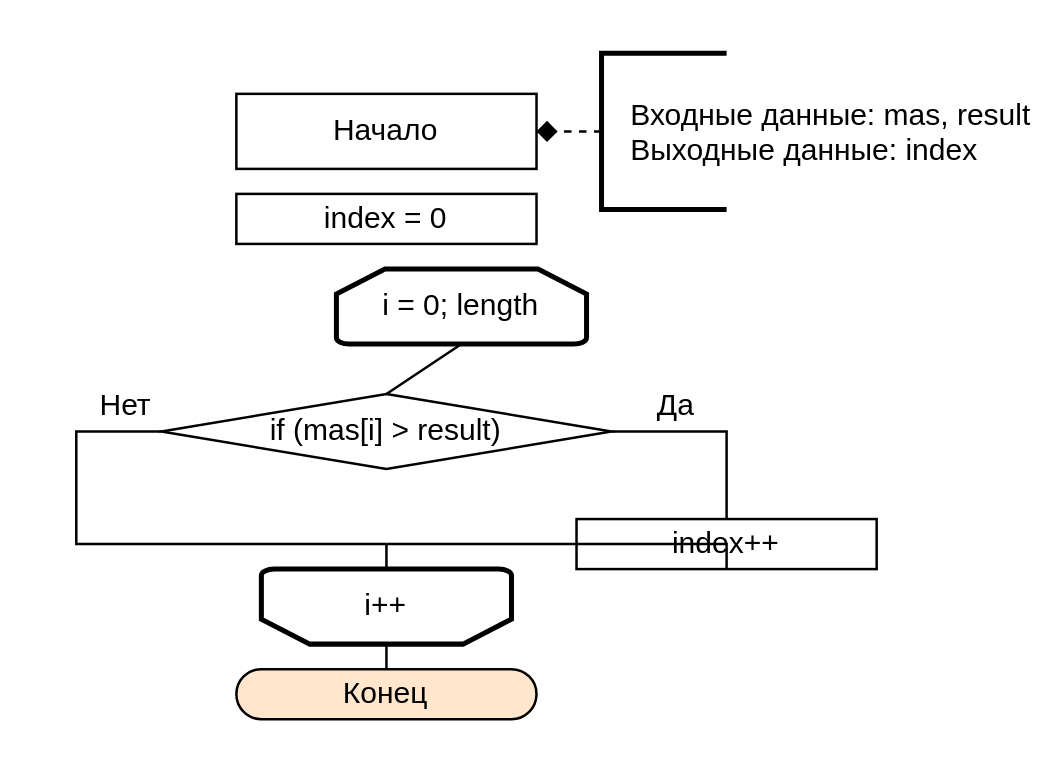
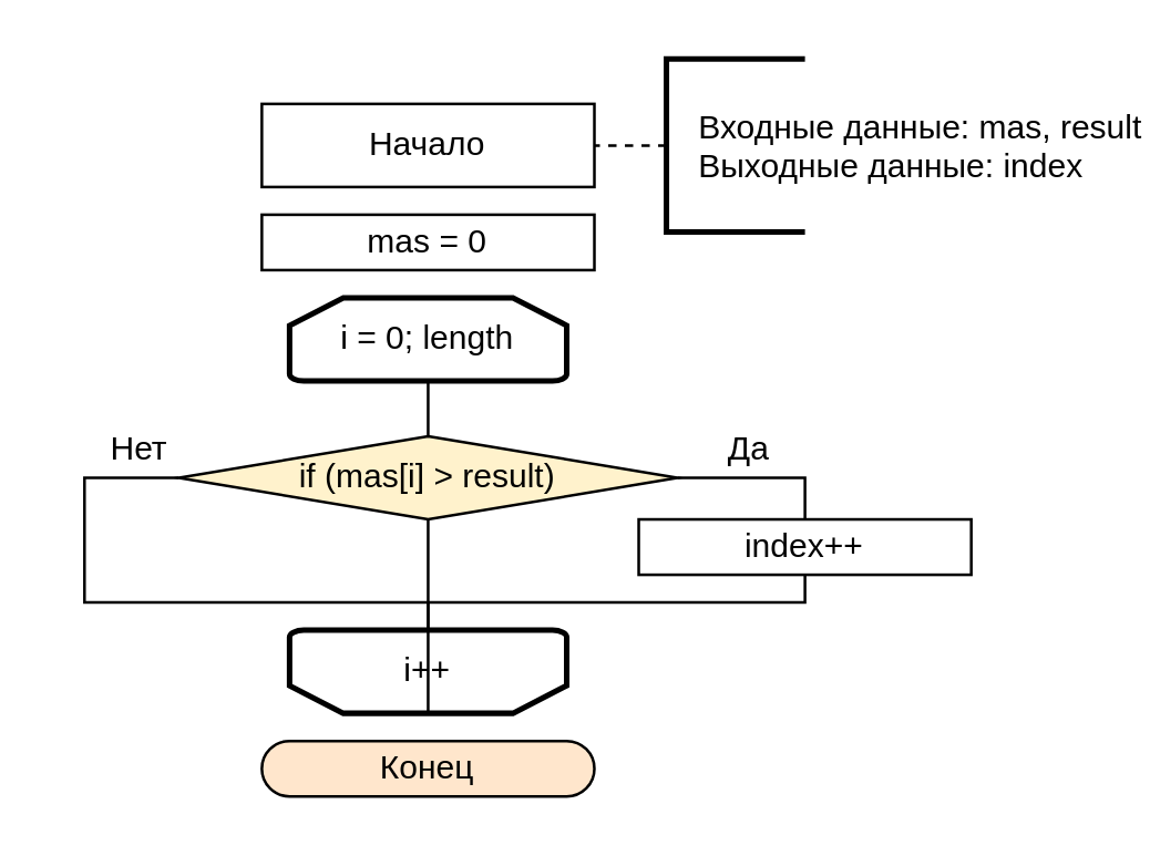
- <mxCell id="3" value="" style="endArrow=diamond;dashed=1;html=1;rounded=0;exitX=0;exitY=0.5;exitDx=0;exitDy=0;entryX=1;entryY=0.5;entryDx=0;entryDy=0;exitPerimeter=0;" edge="1" source="4" parent="1" target="2"><mxGeometry width="50" height="50" relative="1" as="geometry"><mxPoint x="234" y="52" as="sourcePoint" /><mxPoint x="214" y="52" as="targetPoint" /></mxGeometry></mxCell>
+ <mxCell id="3" value="" style="endArrow=none;dashed=1;html=1;rounded=0;exitX=0;exitY=0.5;exitDx=0;exitDy=0;entryX=1;entryY=0.5;entryDx=0;entryDy=0;exitPerimeter=0;" edge="1" source="4" parent="1" target="2"><mxGeometry width="50" height="50" relative="1" as="geometry"><mxPoint x="234" y="52" as="sourcePoint" /><mxPoint x="214" y="52" as="targetPoint" /></mxGeometry></mxCell>
- <mxCell id="7" value="index = 0" style="rounded=0;whiteSpace=wrap;html=1;" vertex="1" parent="1"><mxGeometry x="94" y="77" width="120" height="20" as="geometry" /></mxCell>
+ <mxCell id="7" value="mas = 0" style="rounded=0;whiteSpace=wrap;html=1;" vertex="1" parent="1"><mxGeometry x="94" y="77" width="120" height="20" as="geometry" /></mxCell>
- <mxCell id="5" value="i = 0; length" style="strokeWidth=2;html=1;shape=mxgraph.flowchart.loop_limit;whiteSpace=wrap;" vertex="1" parent="1"><mxGeometry x="134" y="107" width="100" height="30" as="geometry" /></mxCell>
+ <mxCell id="5" value="i = 0; length" style="strokeWidth=2;html=1;shape=mxgraph.flowchart.loop_limit;whiteSpace=wrap;" vertex="1" parent="1"><mxGeometry x="104" y="107" width="100" height="30" as="geometry" /></mxCell>
- <mxCell id="8" value="if (mas[i] &amp;gt; result)" style="rhombus;whiteSpace=wrap;html=1;" vertex="1" parent="1"><mxGeometry x="64" y="157" width="180" height="30" as="geometry" /></mxCell>
+ <mxCell id="8" value="if (mas[i] &amp;gt; result)" style="rhombus;whiteSpace=wrap;html=1;fillColor=#fff2cc;" vertex="1" parent="1"><mxGeometry x="64" y="157" width="180" height="30" as="geometry" /></mxCell>
- <mxCell id="13" value="index++" style="rounded=0;whiteSpace=wrap;html=1;" vertex="1" parent="1"><mxGeometry x="230" y="207" width="120" height="20" as="geometry" /></mxCell>
+ <mxCell id="13" value="index++" style="rounded=0;whiteSpace=wrap;html=1;" vertex="1" parent="1"><mxGeometry x="230" y="187" width="120" height="20" as="geometry" /></mxCell>
- <mxCell id="17" value="" style="endArrow=none;html=1;rounded=0;exitX=0.5;exitY=0;exitDx=0;exitDy=0;exitPerimeter=0;entryX=0.5;entryY=0;entryDx=0;entryDy=0;" edge="1" parent="1" source="6" target="18"><mxGeometry width="50" height="50" relative="1" as="geometry"><mxPoint x="120" y="277" as="sourcePoint" /><mxPoint x="170" y="227" as="targetPoint" /></mxGeometry></mxCell>
+ <mxCell id="17" value="" style="endArrow=none;html=1;rounded=0;exitX=0.5;exitY=0;exitDx=0;exitDy=0;exitPerimeter=0;" edge="1" parent="1" source="6" target="8"><mxGeometry width="50" height="50" relative="1" as="geometry"><mxPoint x="120" y="277" as="sourcePoint" /><mxPoint x="170" y="227" as="targetPoint" /></mxGeometry></mxCell>
